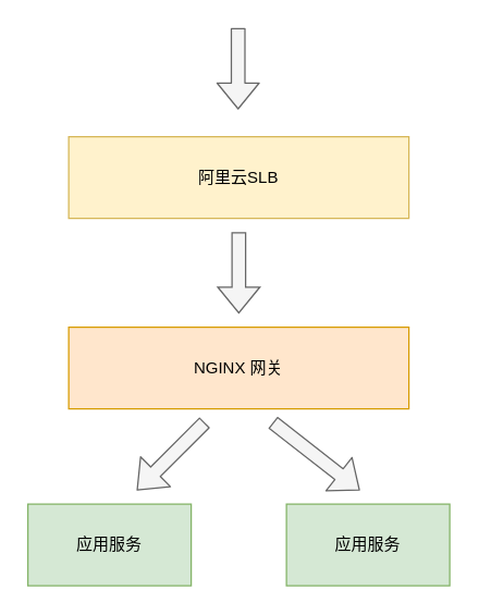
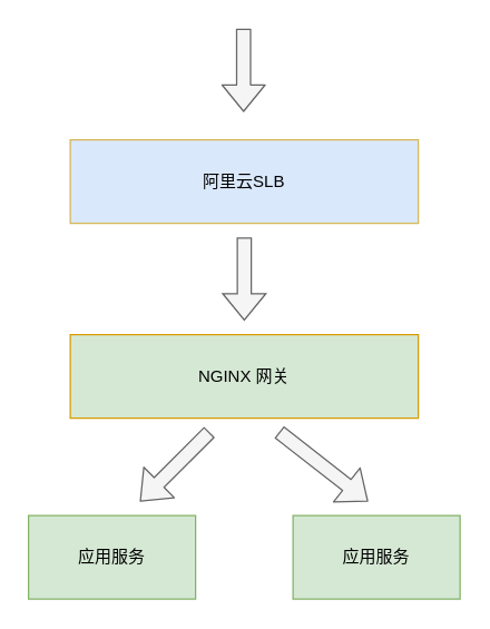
- <mxCell id="3" value="阿里云SLB" style="rounded=0;whiteSpace=wrap;html=1;fillColor=#fff2cc;strokeColor=#d6b656;" parent="1" vertex="1"><mxGeometry x="50" y="100" width="250" height="60" as="geometry" /></mxCell>
+ <mxCell id="3" value="阿里云SLB" style="rounded=0;whiteSpace=wrap;html=1;fillColor=#dae8fc;strokeColor=#d6b656;" parent="1" vertex="1"><mxGeometry x="50" y="100" width="250" height="60" as="geometry" /></mxCell>
- <mxCell id="4" value="NGINX 网关" style="rounded=0;whiteSpace=wrap;html=1;fillColor=#ffe6cc;strokeColor=#d79b00;" parent="1" vertex="1"><mxGeometry x="50" y="240" width="250" height="60" as="geometry" /></mxCell>
+ <mxCell id="4" value="NGINX 网关" style="rounded=0;whiteSpace=wrap;html=1;fillColor=#d5e8d4;strokeColor=#d79b00;" parent="1" vertex="1"><mxGeometry x="50" y="240" width="250" height="60" as="geometry" /></mxCell>
